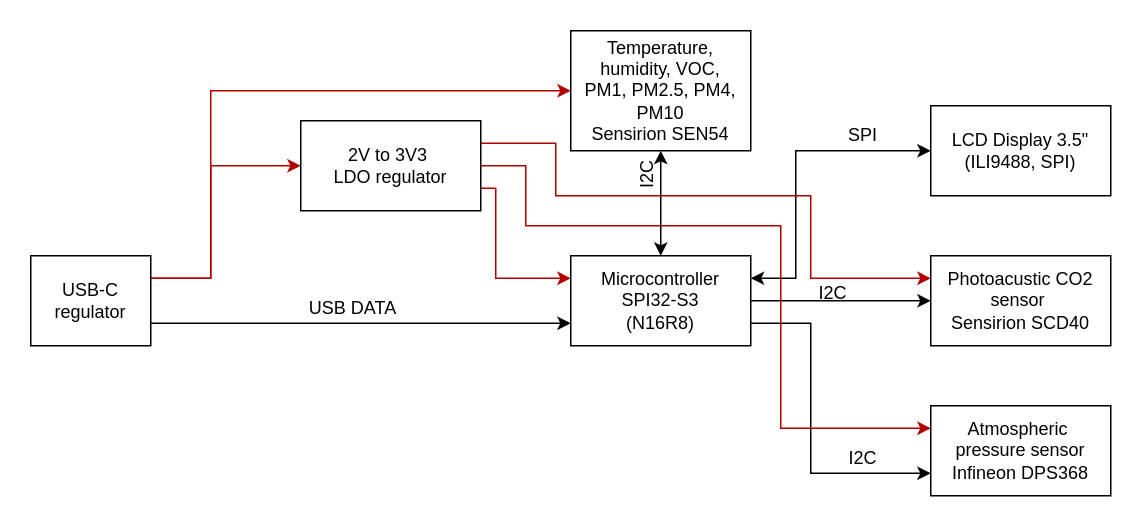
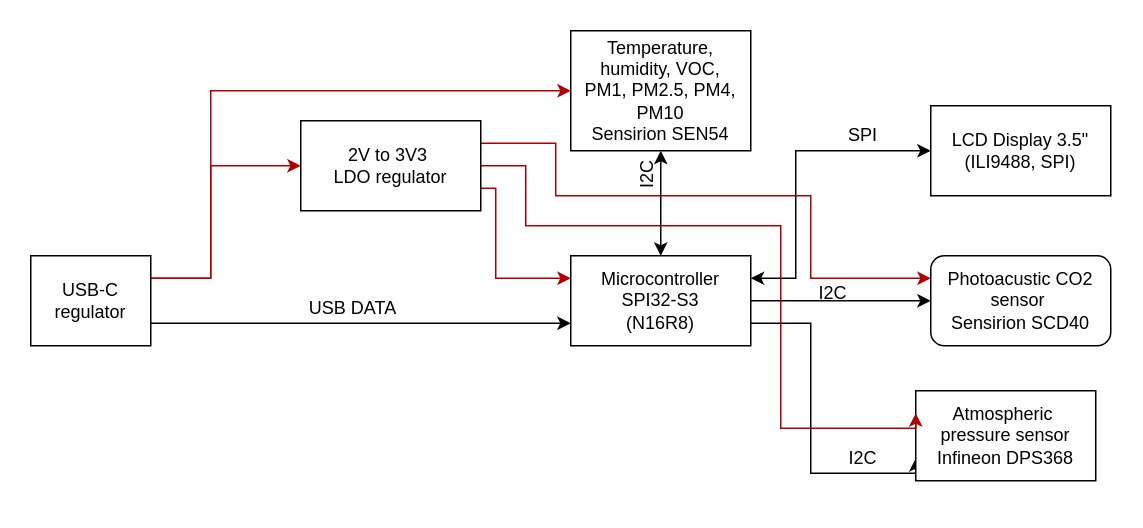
- <mxCell id="10" value="&lt;div&gt;Photoacustic CO2 sensor&amp;nbsp;&lt;/div&gt;&lt;div&gt;&lt;span style=&quot;background-color: initial;&quot;&gt;Sensirion SCD40&lt;/span&gt;&lt;/div&gt;" style="rounded=0;whiteSpace=wrap;html=1;" parent="1" vertex="1"><mxGeometry x="620" y="170" width="120" height="60" as="geometry" /></mxCell>
+ <mxCell id="10" value="&lt;div&gt;Photoacustic CO2 sensor&amp;nbsp;&lt;/div&gt;&lt;div&gt;&lt;span style=&quot;background-color: initial;&quot;&gt;Sensirion SCD40&lt;/span&gt;&lt;/div&gt;" style="whiteSpace=wrap;html=1;rounded=1;" parent="1" vertex="1"><mxGeometry x="620" y="170" width="120" height="60" as="geometry" /></mxCell>
- <mxCell id="9" value="&lt;div&gt;Atmospheric&amp;nbsp;&lt;/div&gt;&lt;div&gt;pressure sensor&lt;/div&gt;&lt;div&gt;Infineon DPS368&lt;/div&gt;" style="rounded=0;whiteSpace=wrap;html=1;" parent="1" vertex="1"><mxGeometry x="620" y="270" width="120" height="60" as="geometry" /></mxCell>
+ <mxCell id="9" value="&lt;div&gt;Atmospheric&amp;nbsp;&lt;/div&gt;&lt;div&gt;pressure sensor&lt;/div&gt;&lt;div&gt;Infineon DPS368&lt;/div&gt;" style="rounded=0;whiteSpace=wrap;html=1;" parent="1" vertex="1"><mxGeometry x="610" y="260" width="120" height="60" as="geometry" /></mxCell>
